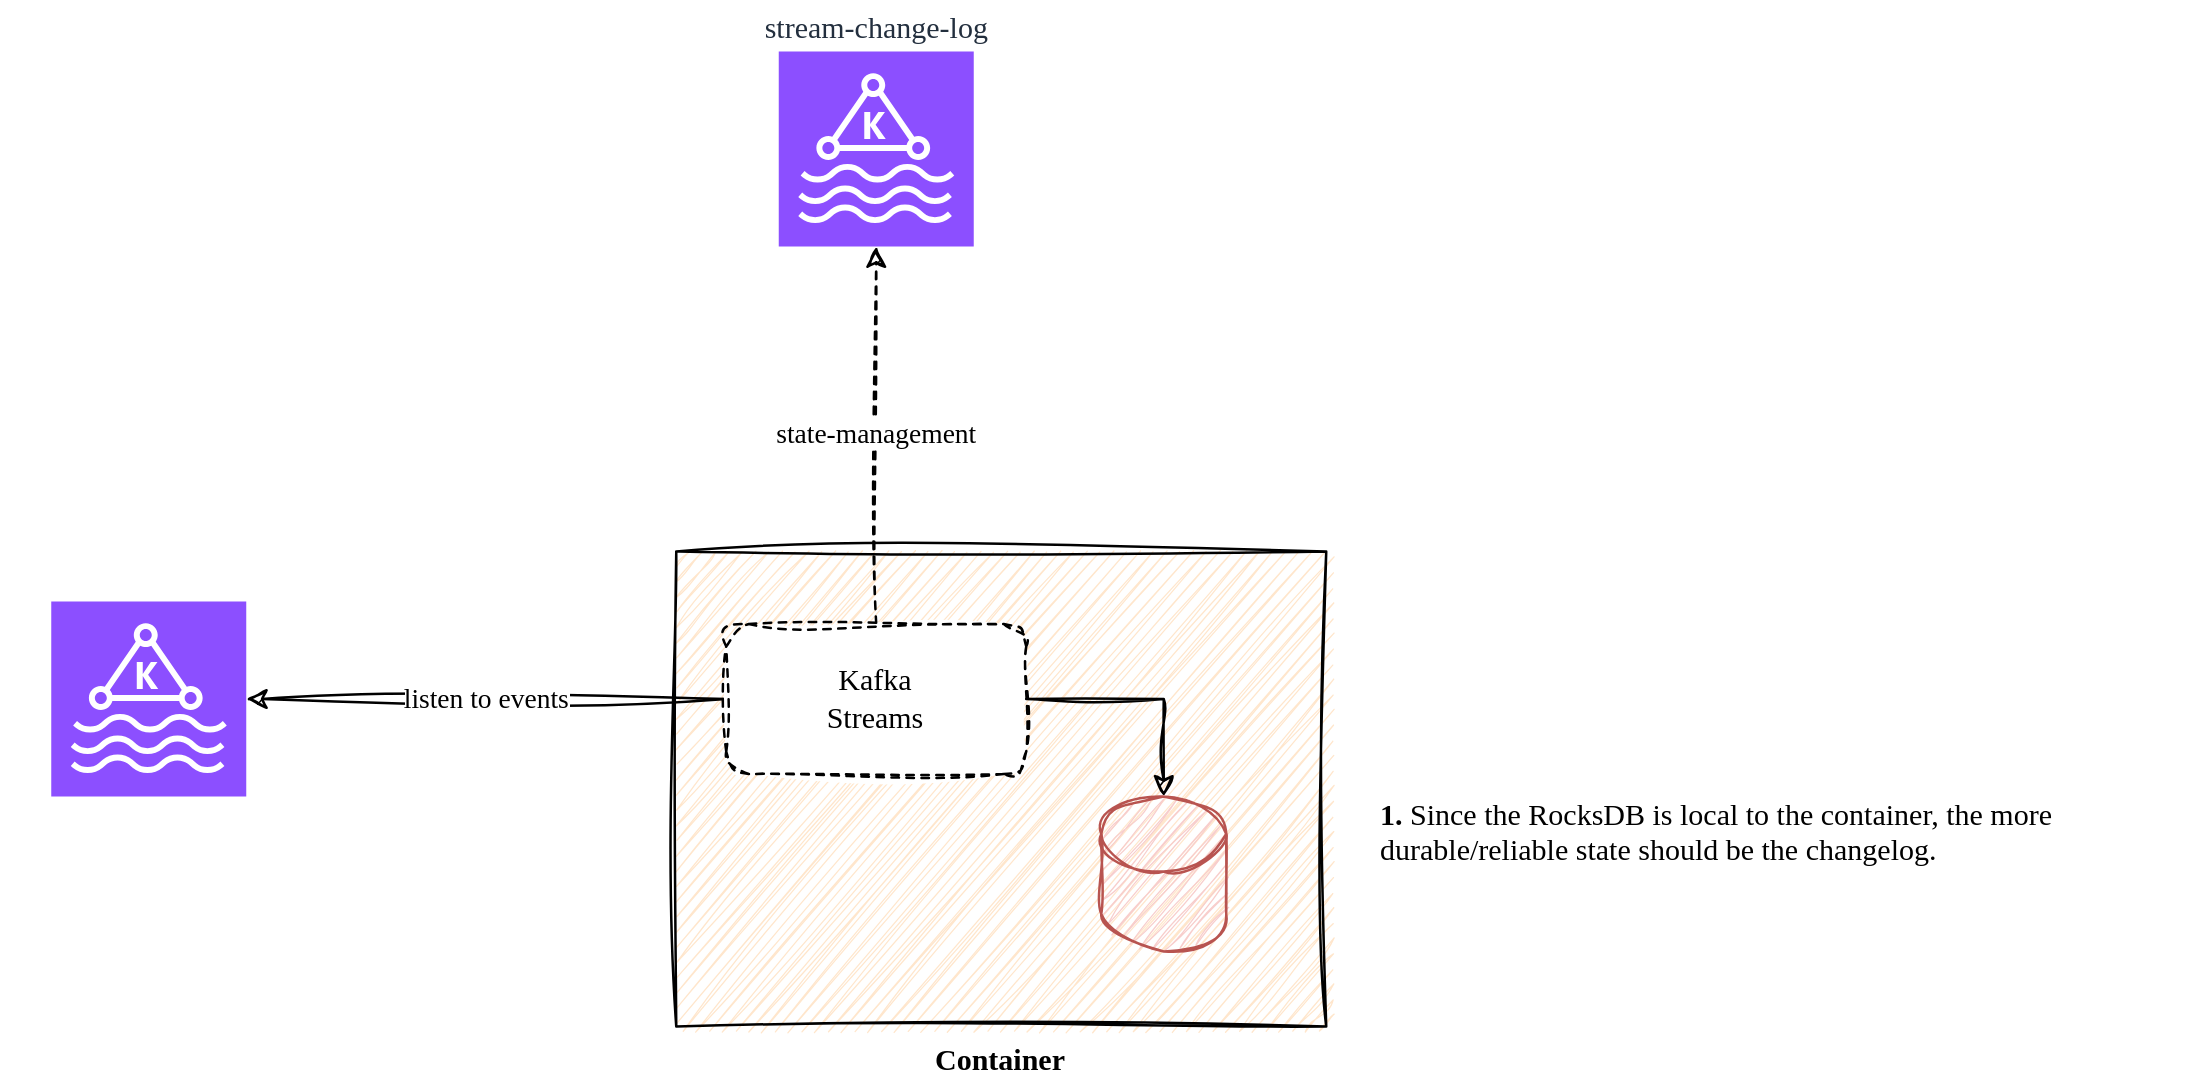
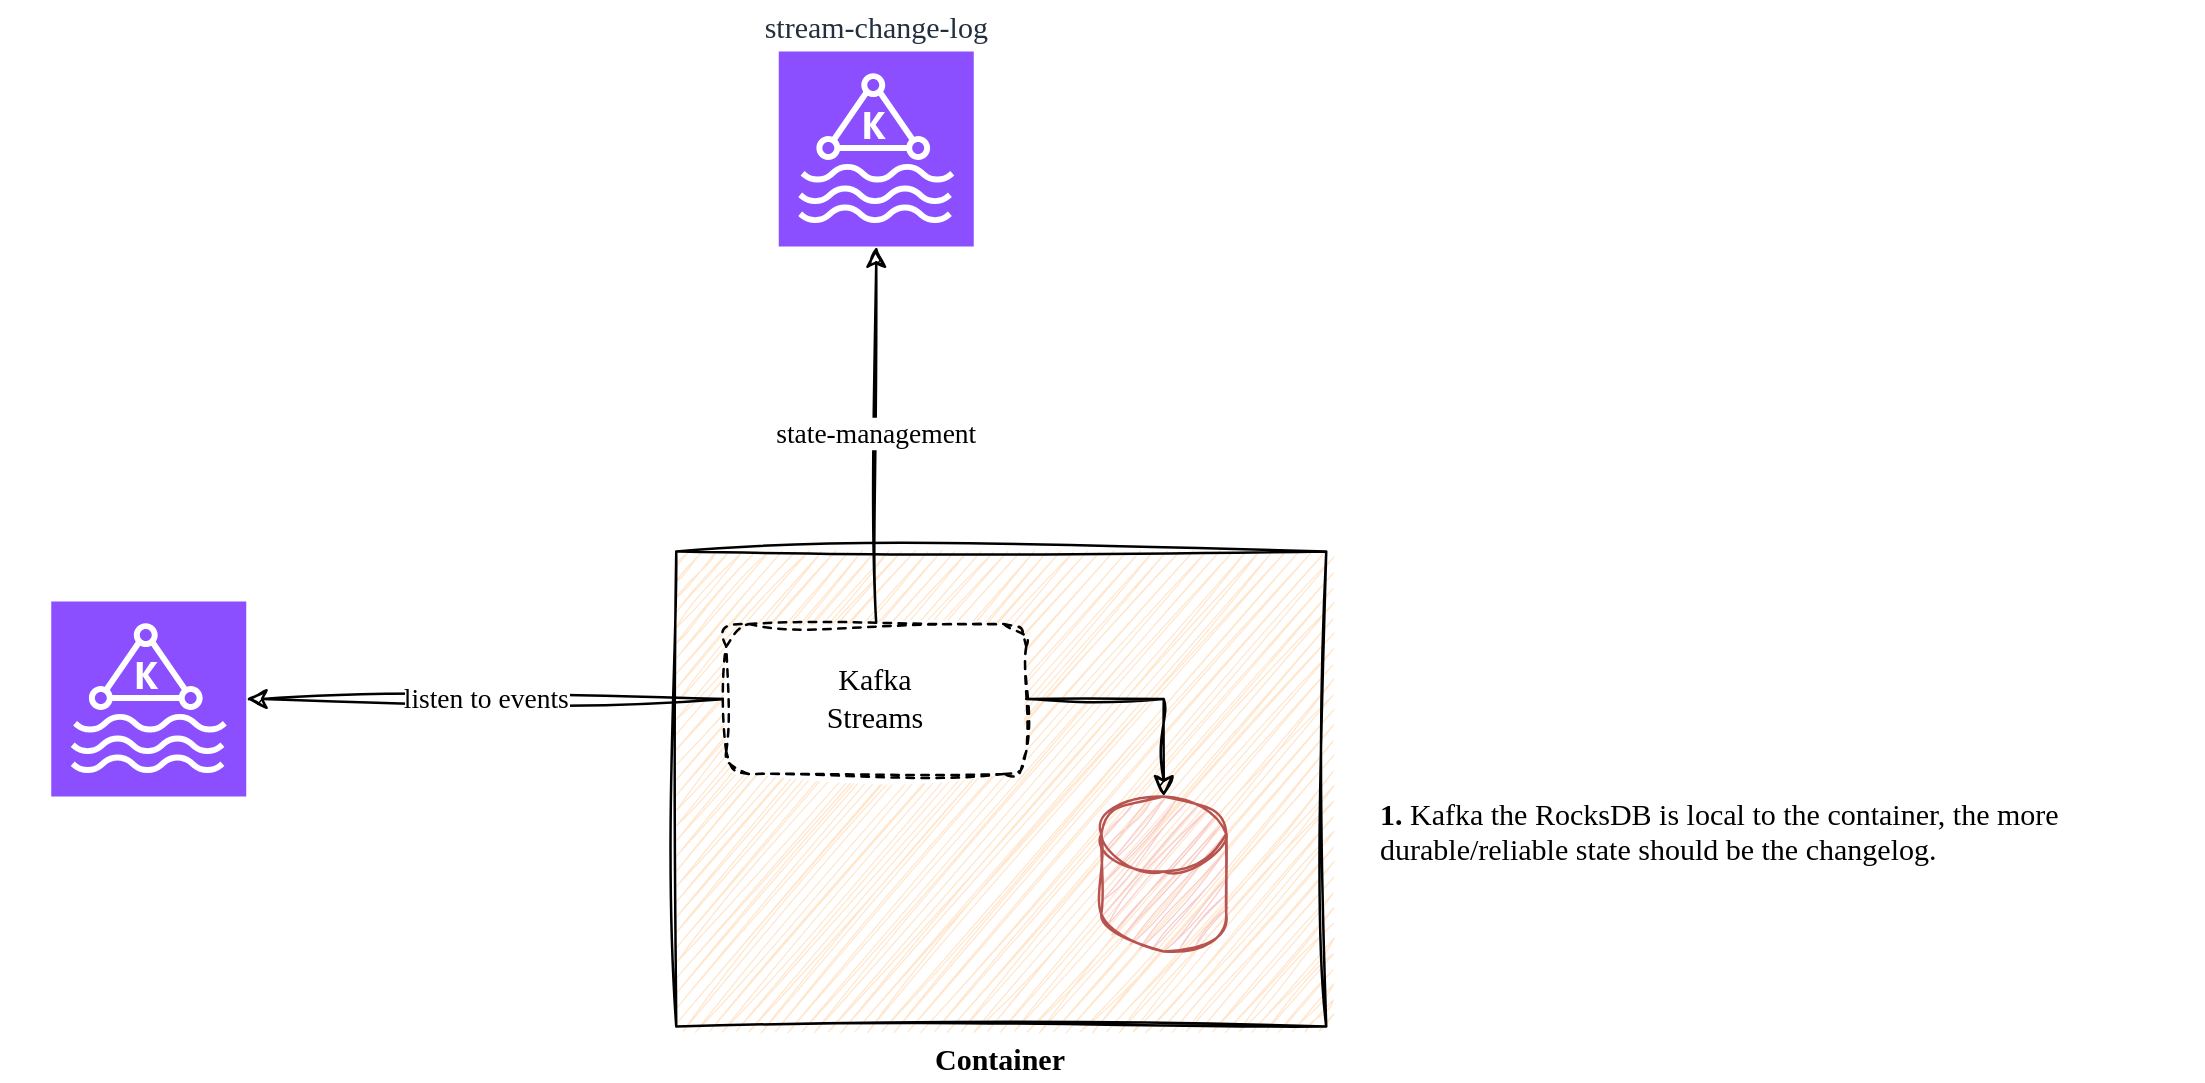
- <mxCell id="5" value="state-management" style="edgeStyle=orthogonalEdgeStyle;rounded=0;sketch=1;hachureGap=4;jiggle=2;curveFitting=1;orthogonalLoop=1;jettySize=auto;html=1;fontFamily=Architects Daughter;fontSource=https%3A%2F%2Ffonts.googleapis.com%2Fcss%3Ffamily%3DArchitects%2BDaughter;dashed=1;" edge="1" parent="1" source="6" target="9"><mxGeometry relative="1" as="geometry" /></mxCell>
+ <mxCell id="5" value="state-management" style="edgeStyle=orthogonalEdgeStyle;rounded=0;sketch=1;hachureGap=4;jiggle=2;curveFitting=1;orthogonalLoop=1;jettySize=auto;html=1;fontFamily=Architects Daughter;fontSource=https%3A%2F%2Ffonts.googleapis.com%2Fcss%3Ffamily%3DArchitects%2BDaughter;" edge="1" parent="1" source="6" target="9"><mxGeometry relative="1" as="geometry" /></mxCell>
- <mxCell id="10" value="&lt;b&gt;1.&lt;/b&gt; Since the RocksDB is local to the container, the more durable/reliable state should be the changelog.&lt;div&gt;&amp;nbsp;&lt;/div&gt;" style="text;html=1;align=left;verticalAlign=middle;whiteSpace=wrap;rounded=0;fontFamily=Architects Daughter;fontSource=https%3A%2F%2Ffonts.googleapis.com%2Fcss%3Ffamily%3DArchitects%2BDaughter;" vertex="1" parent="1"><mxGeometry x="550" y="309" width="310" height="62" as="geometry" /></mxCell>
+ <mxCell id="10" value="&lt;b&gt;1.&lt;/b&gt; Kafka the RocksDB is local to the container, the more durable/reliable state should be the changelog.&lt;div&gt;&amp;nbsp;&lt;/div&gt;" style="text;html=1;align=left;verticalAlign=middle;whiteSpace=wrap;rounded=0;fontFamily=Architects Daughter;fontSource=https%3A%2F%2Ffonts.googleapis.com%2Fcss%3Ffamily%3DArchitects%2BDaughter;" vertex="1" parent="1"><mxGeometry x="550" y="309" width="310" height="62" as="geometry" /></mxCell>
